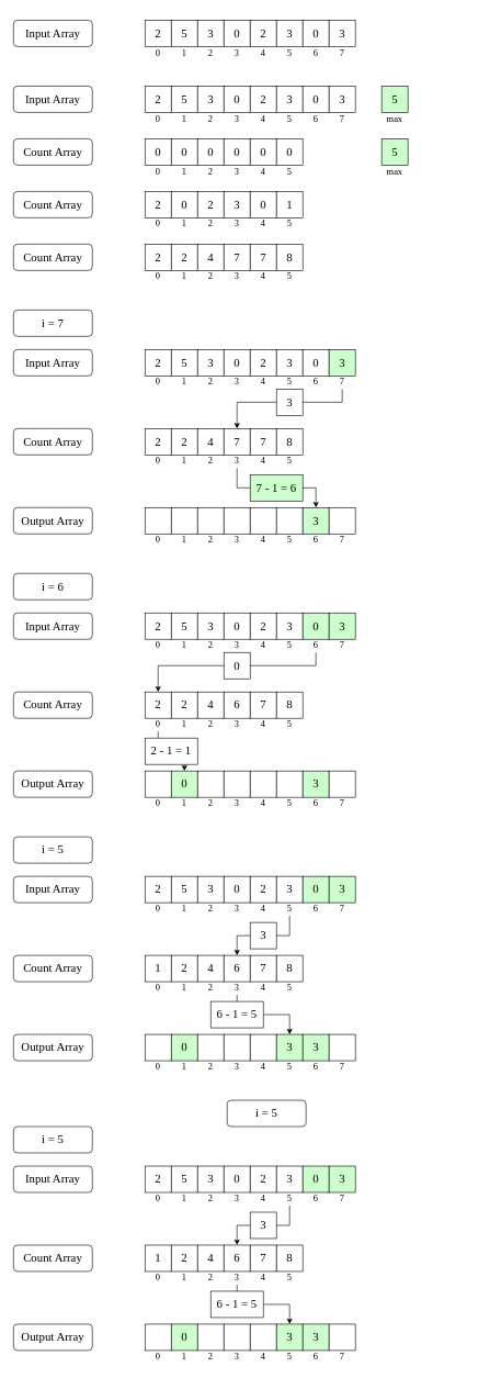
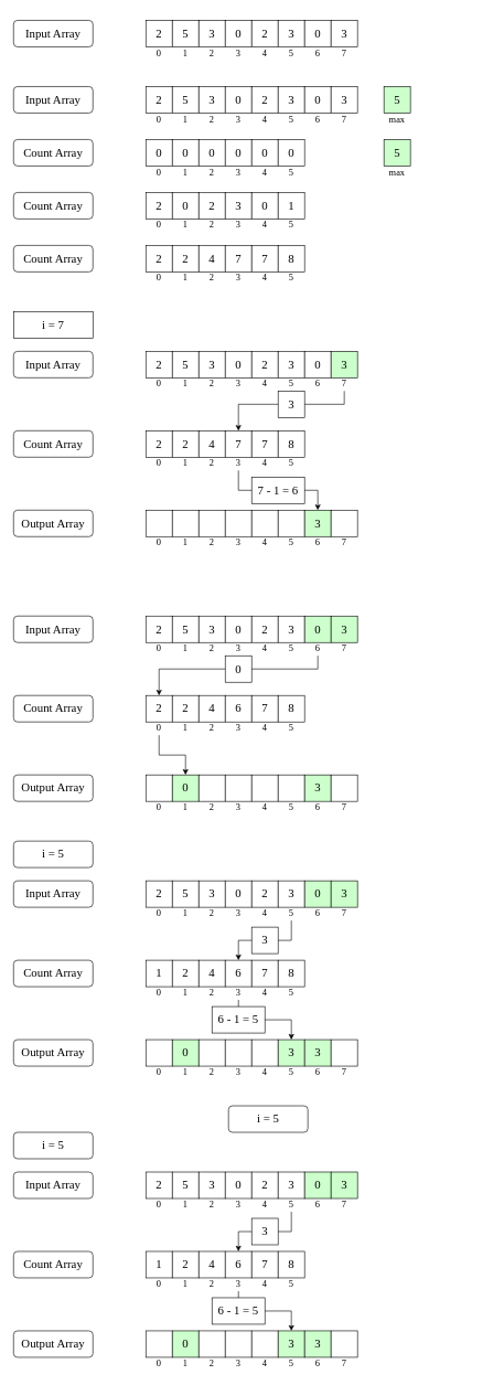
- <mxCell id="242" value="i = 7" style="rounded=1;whiteSpace=wrap;html=1;fontFamily=Times New Roman;fontSize=18;" vertex="1" parent="1"><mxGeometry x="20" y="470" width="120" height="40" as="geometry" /></mxCell>
+ <mxCell id="242" value="i = 7" style="whiteSpace=wrap;html=1;fontFamily=Times New Roman;fontSize=18;rounded=0;" vertex="1" parent="1"><mxGeometry x="20" y="470" width="120" height="40" as="geometry" /></mxCell>
- <mxCell id="137" value="7 - 1 = 6" style="rounded=0;whiteSpace=wrap;html=1;fontSize=18;fontFamily=Times New Roman;fillColor=#ccffcc;" vertex="1" parent="1"><mxGeometry x="380" y="720" width="80" height="40" as="geometry" /></mxCell>
+ <mxCell id="137" value="7 - 1 = 6" style="rounded=0;whiteSpace=wrap;html=1;fontSize=18;fontFamily=Times New Roman;" vertex="1" parent="1"><mxGeometry x="380" y="720" width="80" height="40" as="geometry" /></mxCell>
- <mxCell id="243" value="i = 6" style="rounded=1;whiteSpace=wrap;html=1;fontFamily=Times New Roman;fontSize=18;" vertex="1" parent="1"><mxGeometry x="20" y="870" width="120" height="40" as="geometry" /></mxCell>
- <mxCell id="189" value="2 - 1 = 1" style="rounded=0;whiteSpace=wrap;html=1;fontSize=18;fontFamily=Times New Roman;" vertex="1" parent="1"><mxGeometry x="220" y="1120" width="80" height="40" as="geometry" /></mxCell>
